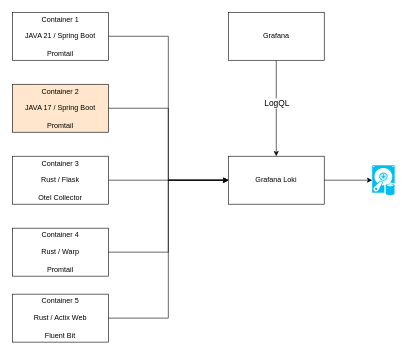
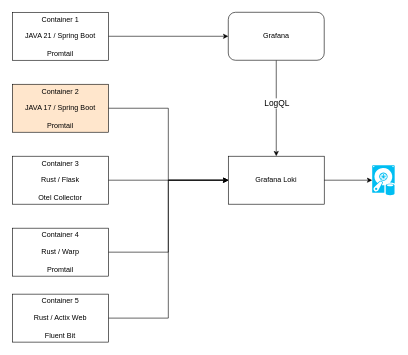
- <mxCell id="17" value="Grafana" style="html=1;whiteSpace=wrap;" vertex="1" parent="1"><mxGeometry x="380" y="20" width="160" height="80" as="geometry" /></mxCell>
+ <mxCell id="17" value="Grafana" style="html=1;whiteSpace=wrap;rounded=1;" vertex="1" parent="1"><mxGeometry x="380" y="20" width="160" height="80" as="geometry" /></mxCell>
- <mxCell id="4" style="edgeStyle=orthogonalEdgeStyle;rounded=0;orthogonalLoop=1;jettySize=auto;html=1;entryX=0;entryY=0.5;entryDx=0;entryDy=0;" edge="1" parent="1" source="5" target="12"><mxGeometry relative="1" as="geometry" /></mxCell>
+ <mxCell id="4" style="edgeStyle=orthogonalEdgeStyle;rounded=0;orthogonalLoop=1;jettySize=auto;html=1;" edge="1" parent="1" source="5" target="17"><mxGeometry relative="1" as="geometry" /></mxCell>
